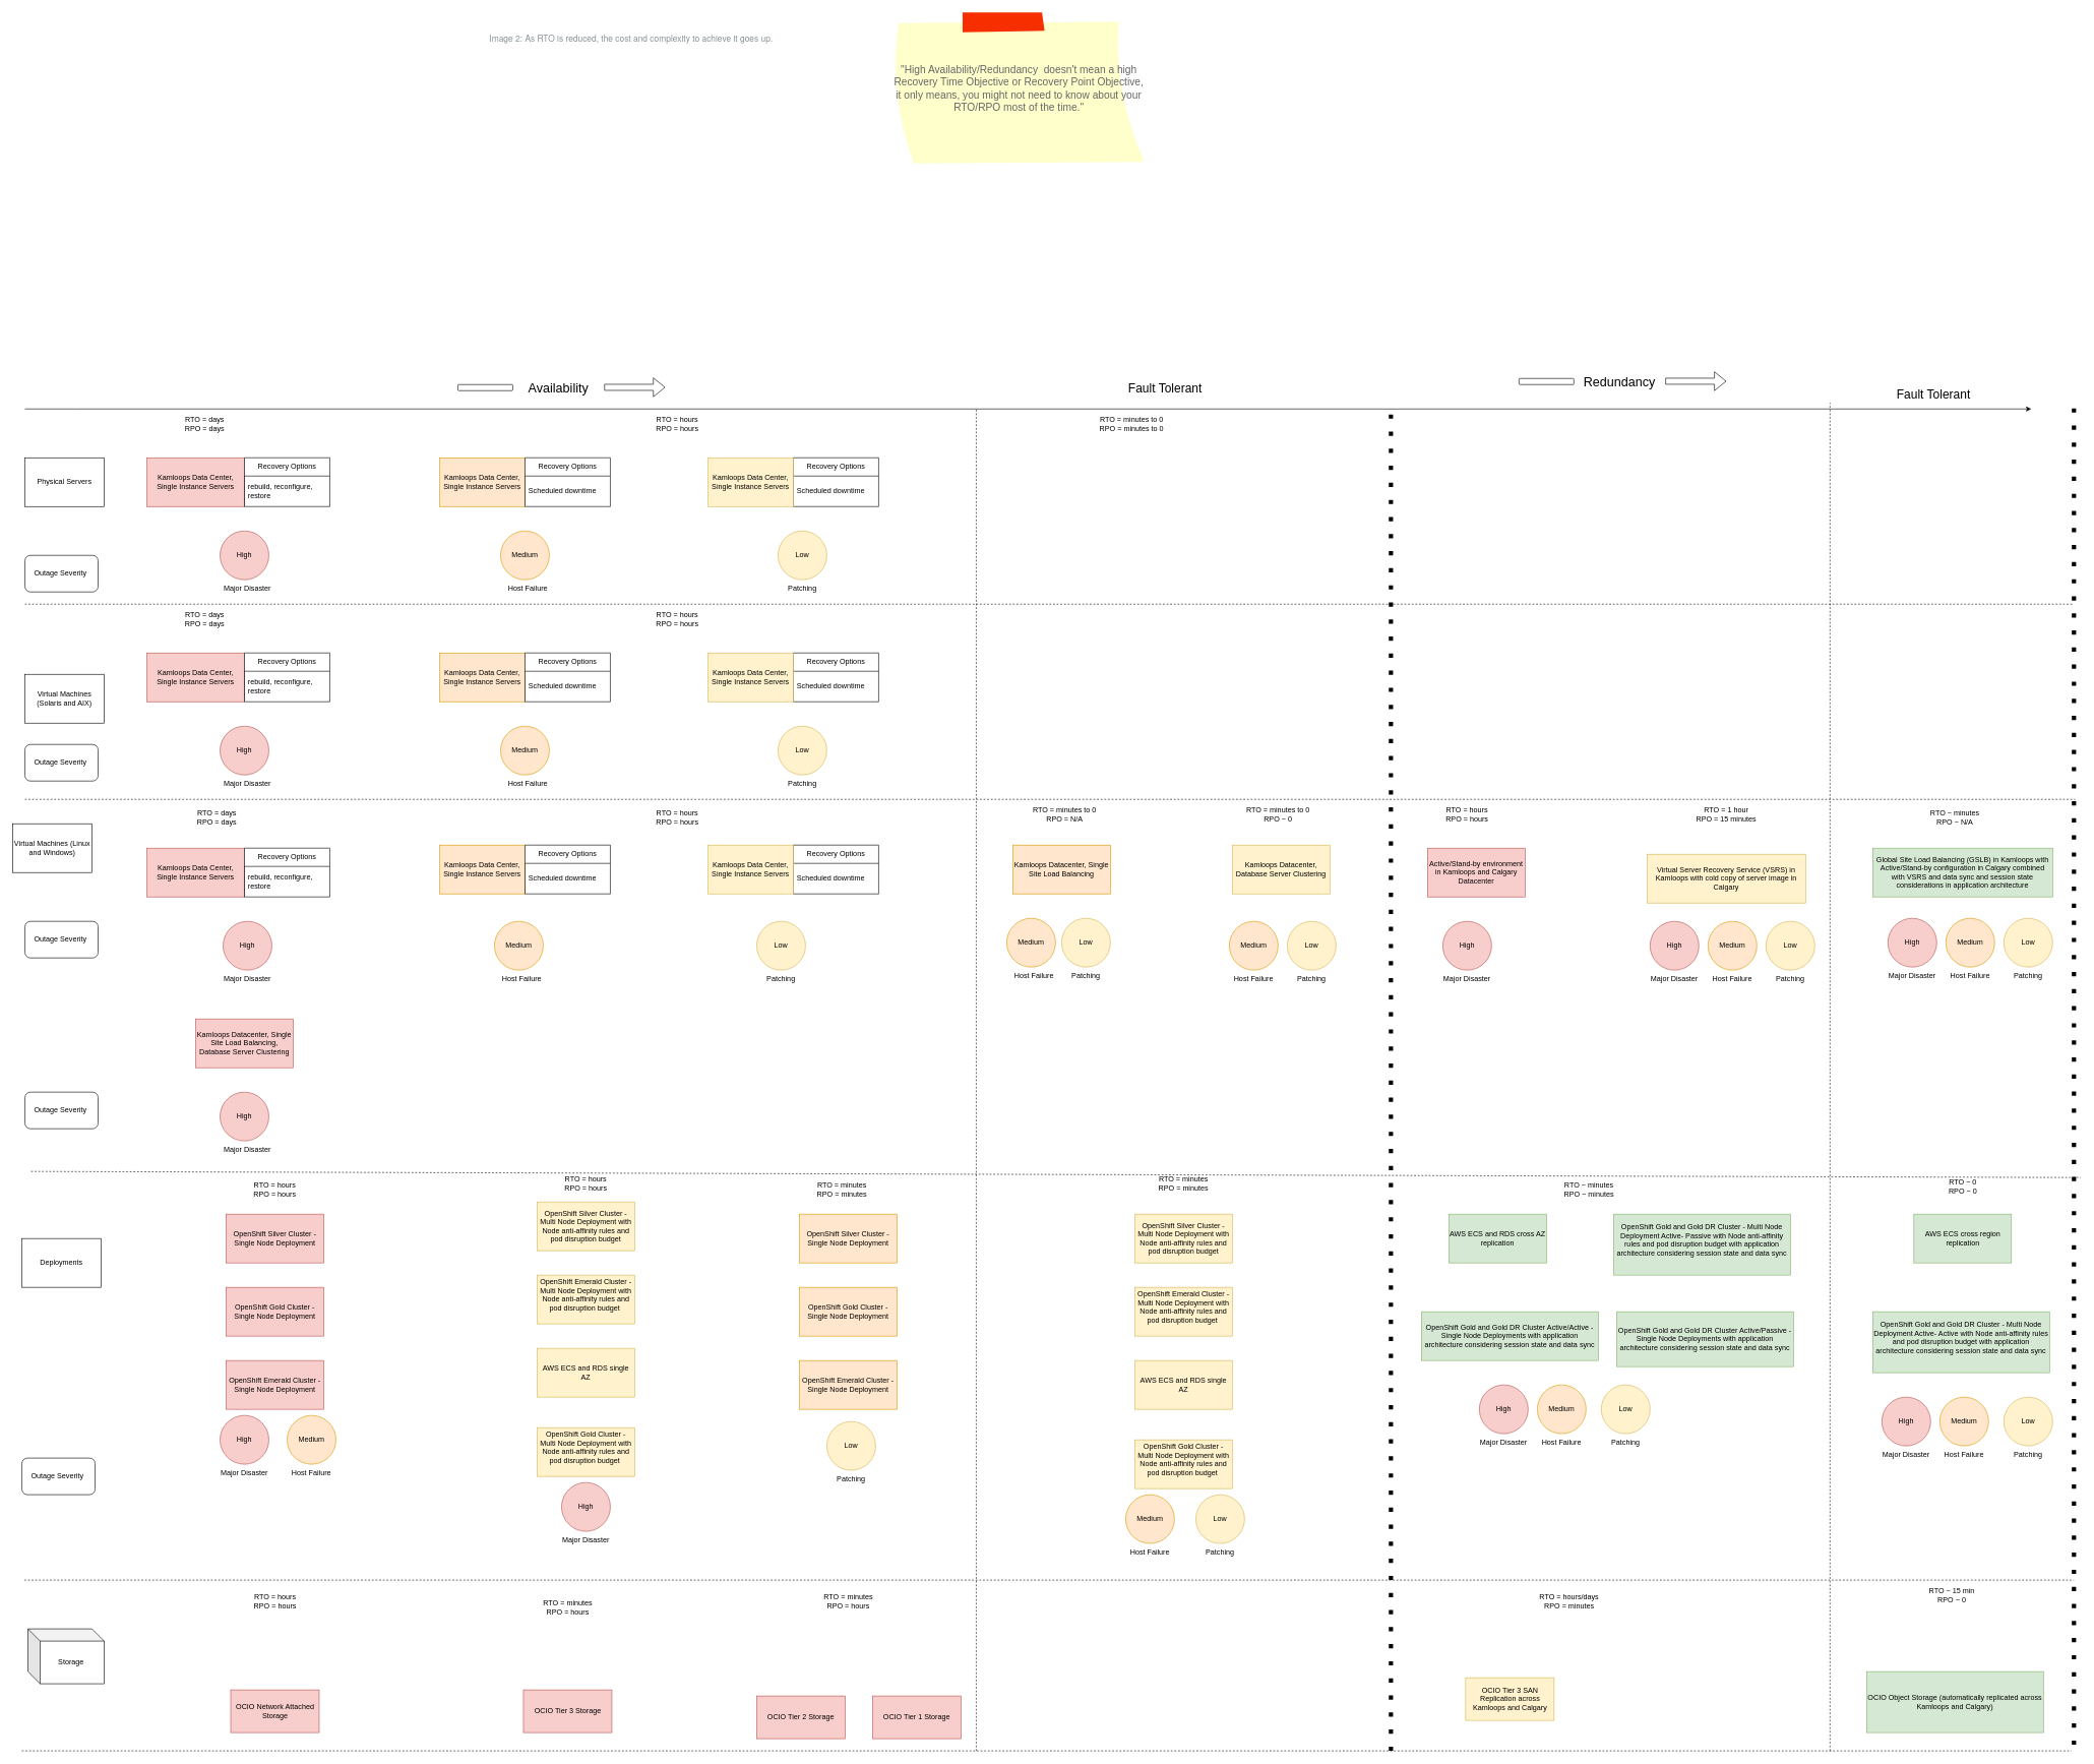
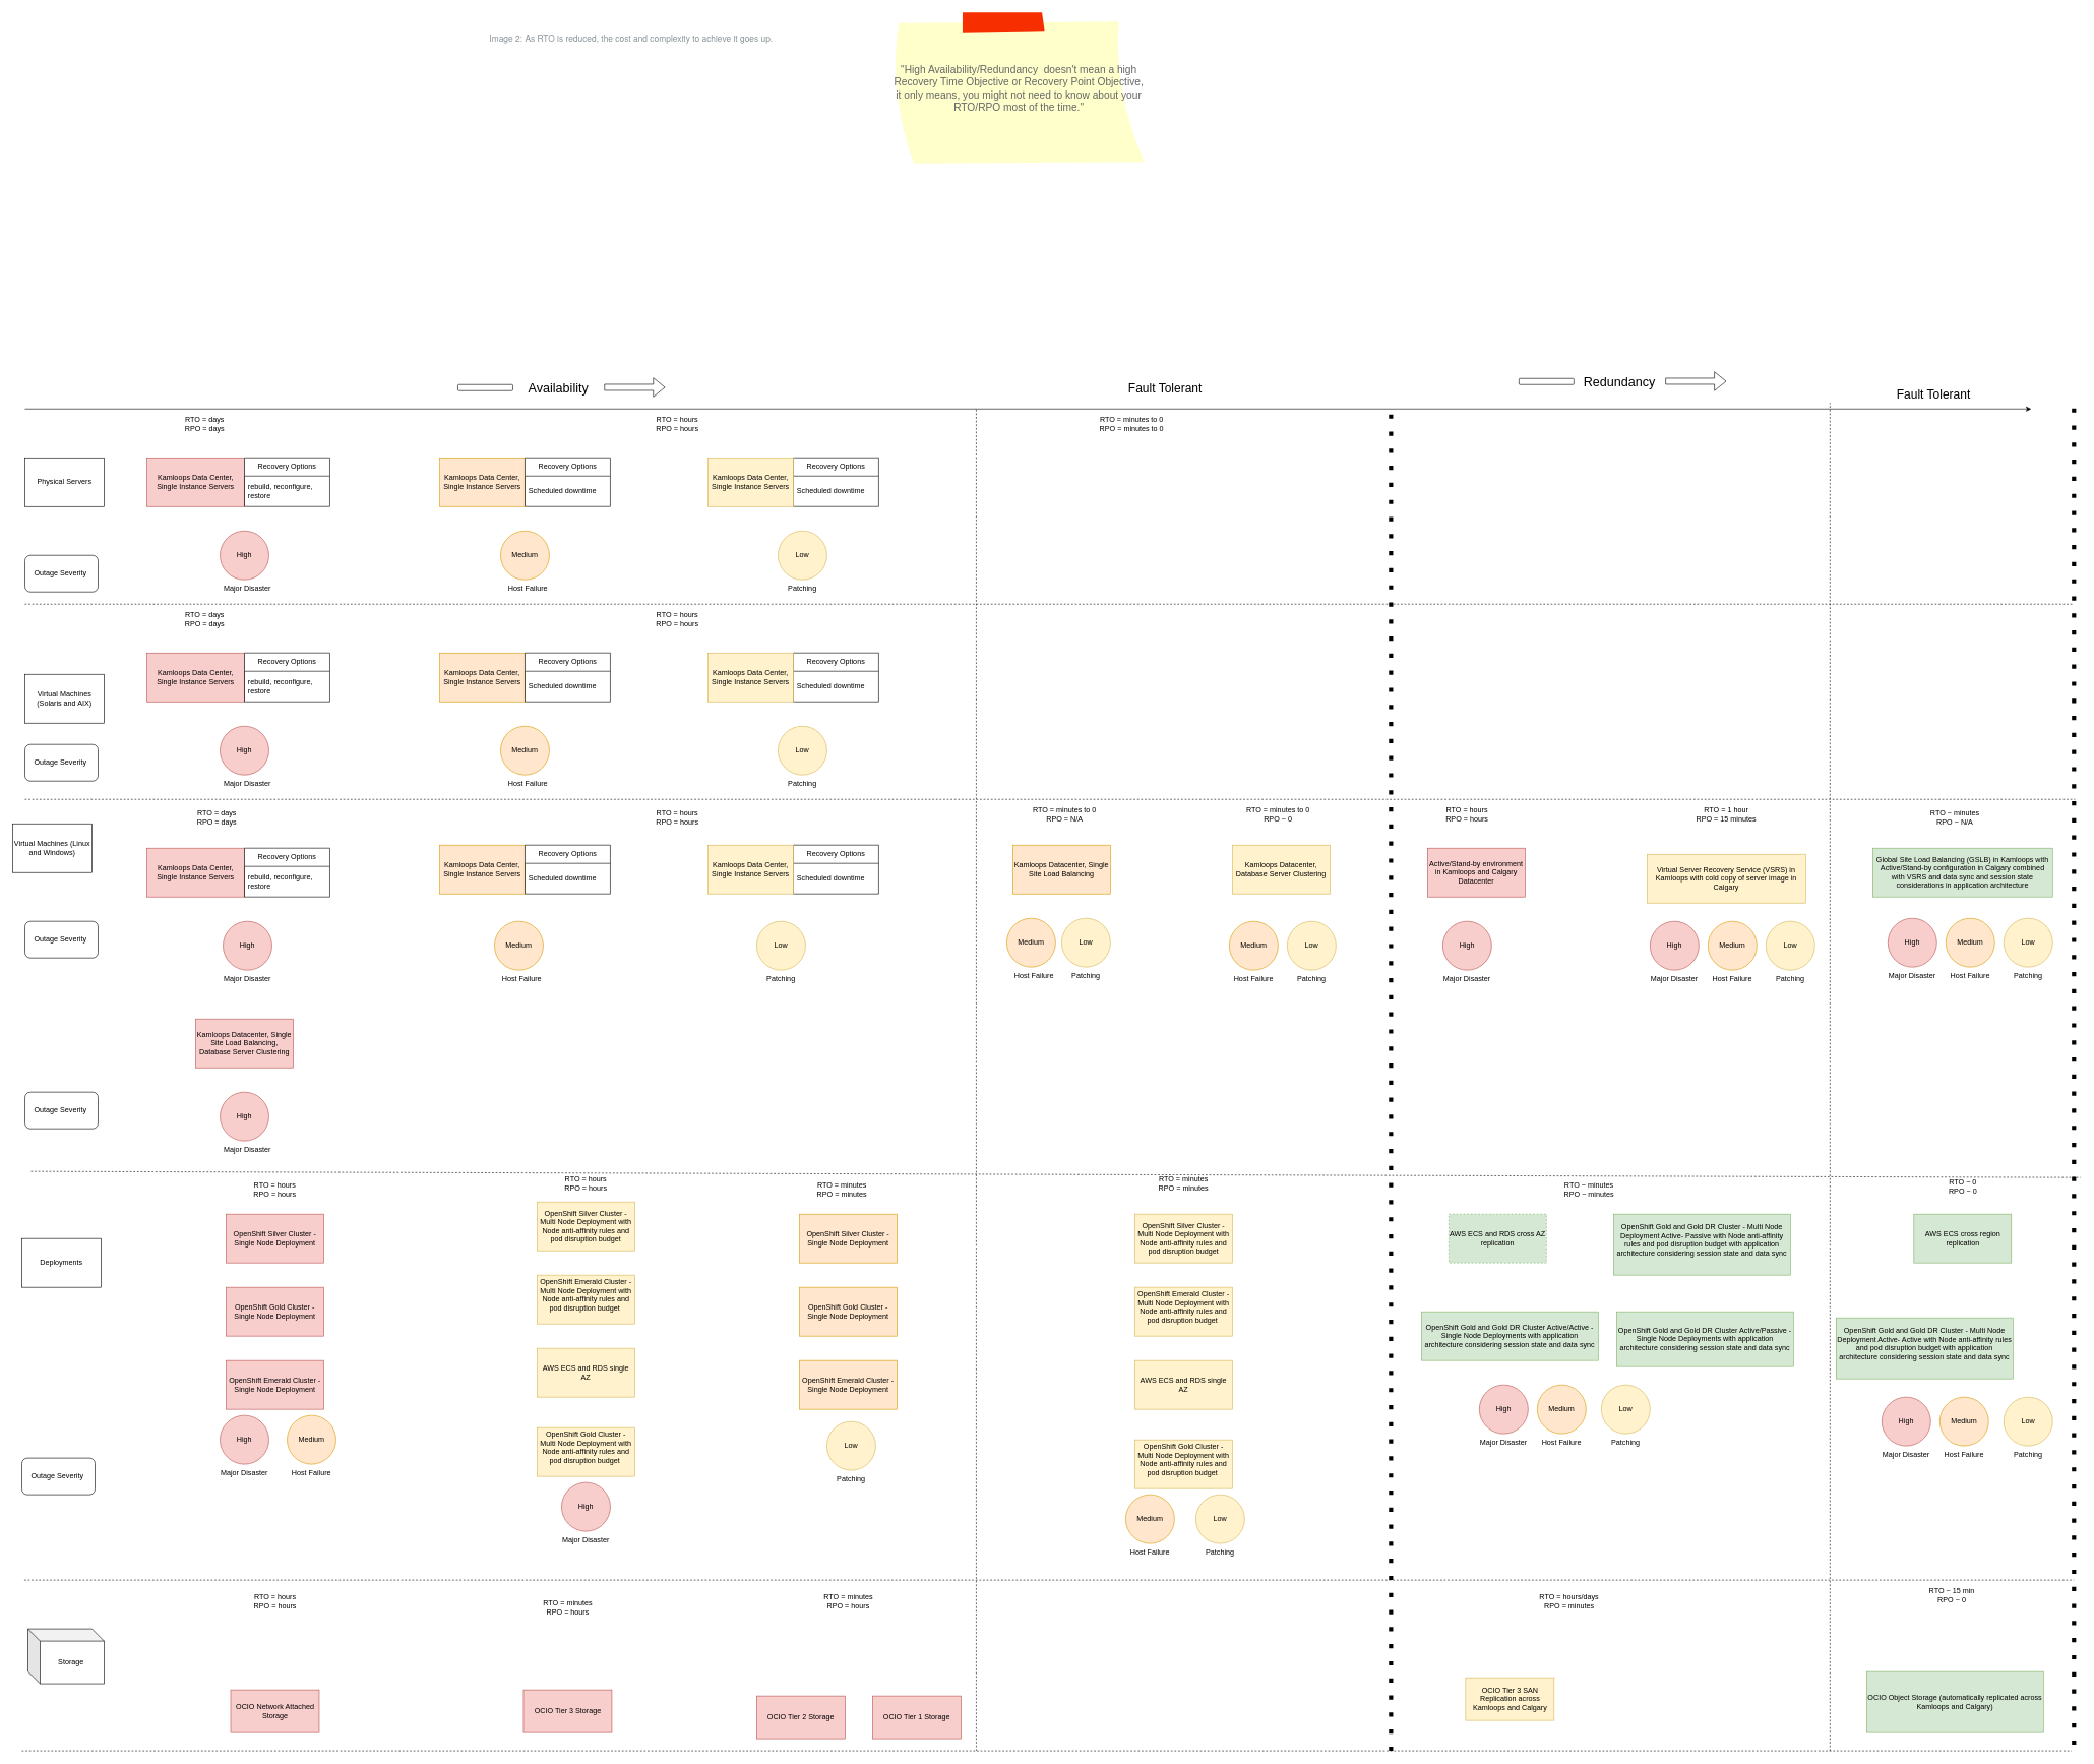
- <mxCell id="118" value="AWS ECS and RDS cross AZ replication" style="rounded=0;whiteSpace=wrap;html=1;fillColor=#d5e8d4;strokeColor=#82b366;" parent="1" vertex="1"><mxGeometry x="2375" y="1990" width="160" height="80" as="geometry" /></mxCell>
+ <mxCell id="118" value="AWS ECS and RDS cross AZ replication" style="rounded=0;whiteSpace=wrap;html=1;fillColor=#d5e8d4;strokeColor=#82b366;dashed=1;" parent="1" vertex="1"><mxGeometry x="2375" y="1990" width="160" height="80" as="geometry" /></mxCell>
- <mxCell id="123" value="OpenShift Gold and Gold DR Cluster - Multi Node Deployment Active- Active with Node anti-affinity rules and pod disruption budget with application architecture considering session state and data sync&lt;br&gt;&amp;nbsp;" style="rounded=0;whiteSpace=wrap;html=1;fillColor=#d5e8d4;strokeColor=#82b366;" parent="1" vertex="1"><mxGeometry x="3070" y="2150" width="290" height="100" as="geometry" /></mxCell>
+ <mxCell id="123" value="OpenShift Gold and Gold DR Cluster - Multi Node Deployment Active- Active with Node anti-affinity rules and pod disruption budget with application architecture considering session state and data sync&lt;br&gt;&amp;nbsp;" style="rounded=0;whiteSpace=wrap;html=1;fillColor=#d5e8d4;strokeColor=#82b366;" parent="1" vertex="1"><mxGeometry x="3010" y="2160" width="290" height="100" as="geometry" /></mxCell>
